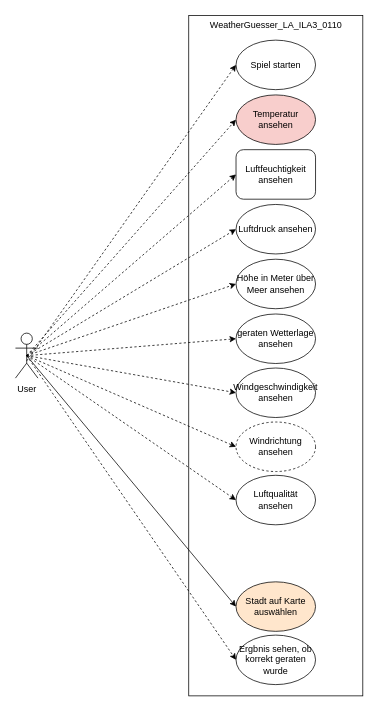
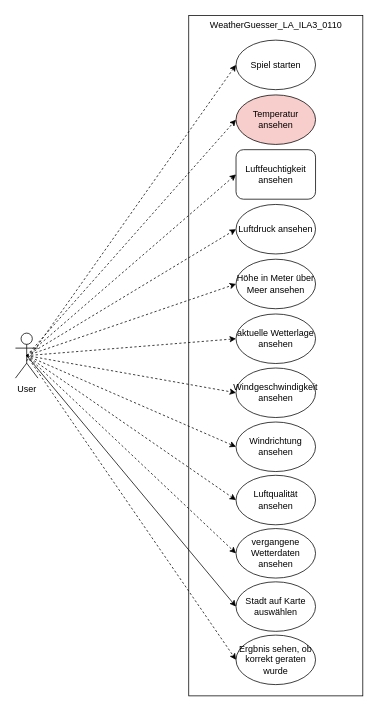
- <mxCell id="10" value="geraten Wetterlage ansehen" style="ellipse;whiteSpace=wrap;html=1;" vertex="1" parent="1"><mxGeometry x="314" y="418" width="106" height="66" as="geometry" /></mxCell>
+ <mxCell id="10" value="aktuelle Wetterlage ansehen" style="ellipse;whiteSpace=wrap;html=1;" vertex="1" parent="1"><mxGeometry x="314" y="418" width="106" height="66" as="geometry" /></mxCell>
- <mxCell id="18" value="Windrichtung ansehen" style="ellipse;whiteSpace=wrap;html=1;dashed=1;" vertex="1" parent="1"><mxGeometry x="314" y="562" width="106" height="66" as="geometry" /></mxCell>
+ <mxCell id="18" value="Windrichtung ansehen" style="ellipse;whiteSpace=wrap;html=1;" vertex="1" parent="1"><mxGeometry x="314" y="562" width="106" height="66" as="geometry" /></mxCell>
+ <mxCell id="26" value="" style="endArrow=classic;html=1;rounded=0;dashed=1;entryX=0;entryY=0.5;entryDx=0;entryDy=0;exitX=0.5;exitY=0.5;exitDx=0;exitDy=0;exitPerimeter=0;" edge="1" parent="1" source="3" target="20"><mxGeometry width="50" height="50" relative="1" as="geometry"><mxPoint x="140" y="484" as="sourcePoint" /><mxPoint x="324" y="676" as="targetPoint" /></mxGeometry></mxCell>
+ <mxCell id="20" value="vergangene Wetterdaten ansehen" style="ellipse;whiteSpace=wrap;html=1;" vertex="1" parent="1"><mxGeometry x="314" y="704" width="106" height="66" as="geometry" /></mxCell>
- <mxCell id="21" value="Stadt auf Karte auswählen" style="ellipse;whiteSpace=wrap;html=1;fillColor=#ffe6cc;" vertex="1" parent="1"><mxGeometry x="314" y="775" width="106" height="66" as="geometry" /></mxCell>
+ <mxCell id="21" value="Stadt auf Karte auswählen" style="ellipse;whiteSpace=wrap;html=1;" vertex="1" parent="1"><mxGeometry x="314" y="775" width="106" height="66" as="geometry" /></mxCell>
